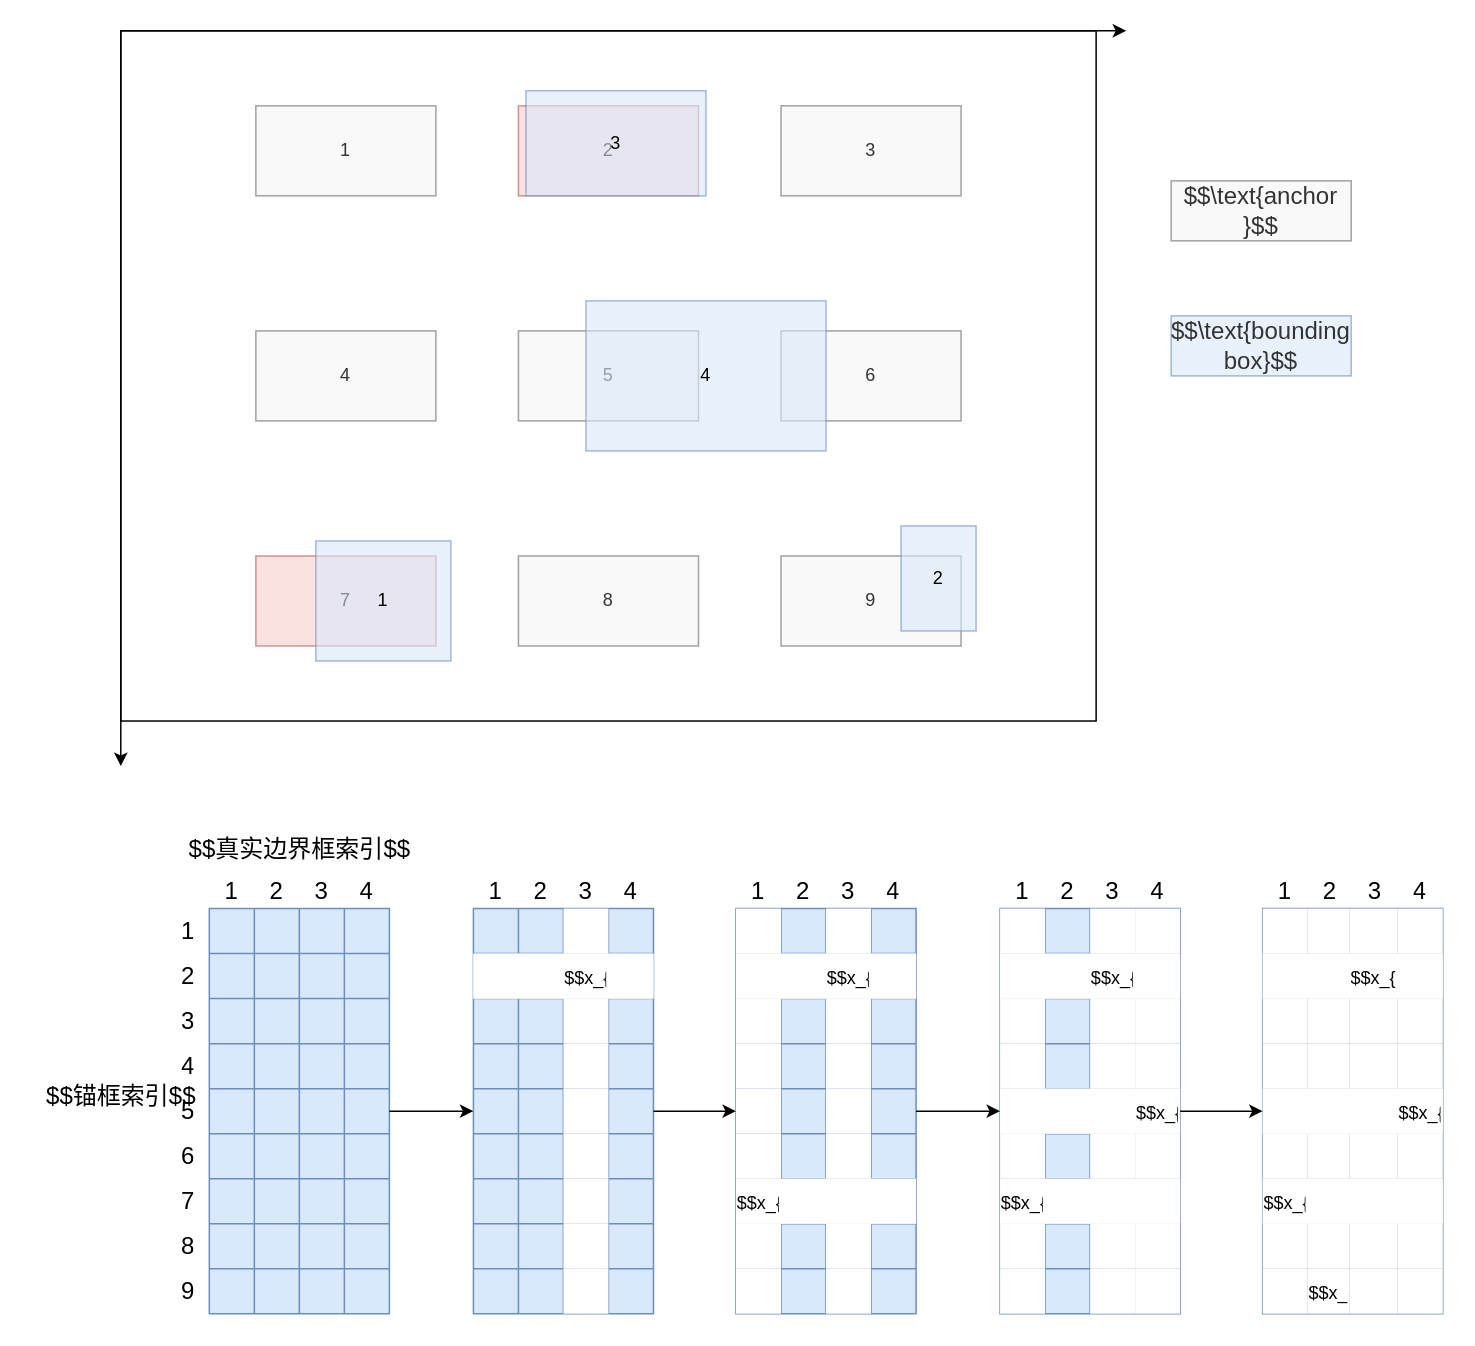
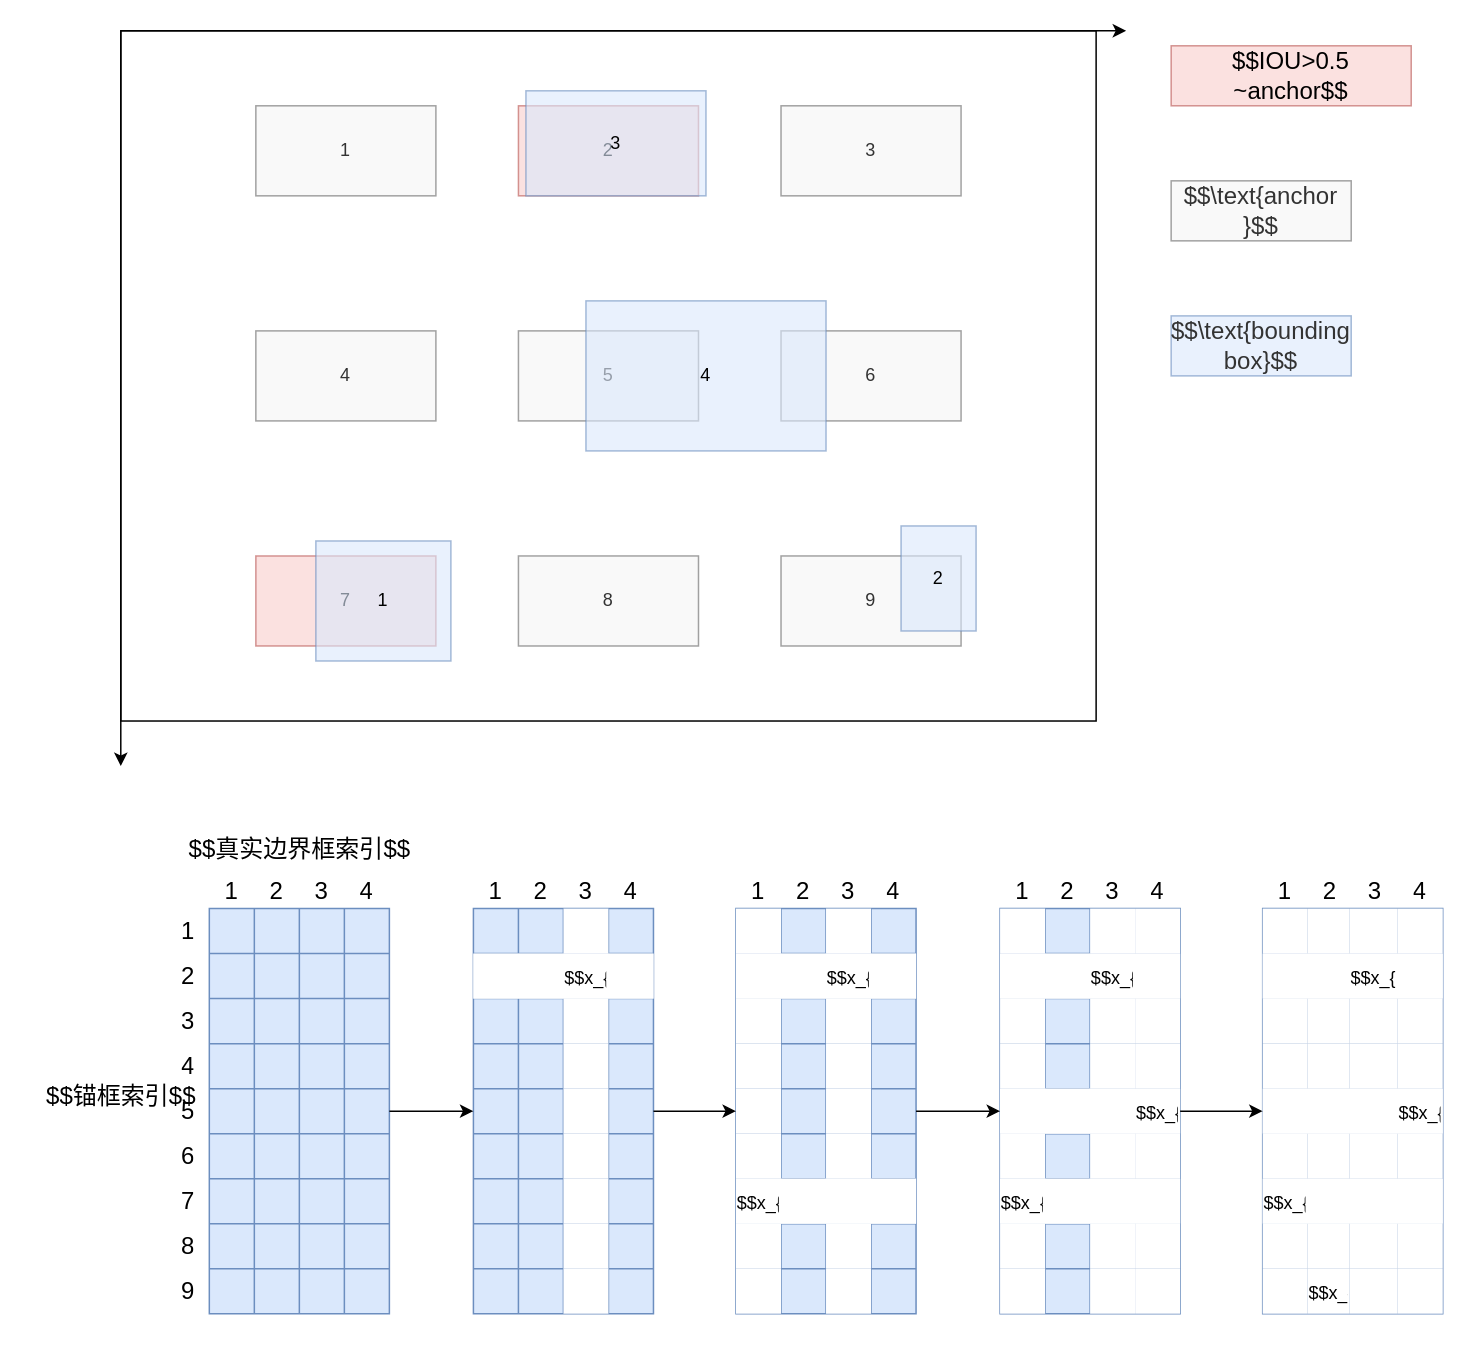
+ <mxCell id="19" value="&lt;font style=&quot;font-size: 16px;&quot;&gt;$$IOU&amp;gt;0.5 ~anchor$$&lt;/font&gt;" style="rounded=0;whiteSpace=wrap;html=1;fillColor=#f8cecc;strokeColor=#b85450;opacity=60;" vertex="1" parent="1"><mxGeometry x="780" y="30" width="160" height="40" as="geometry" /></mxCell>
